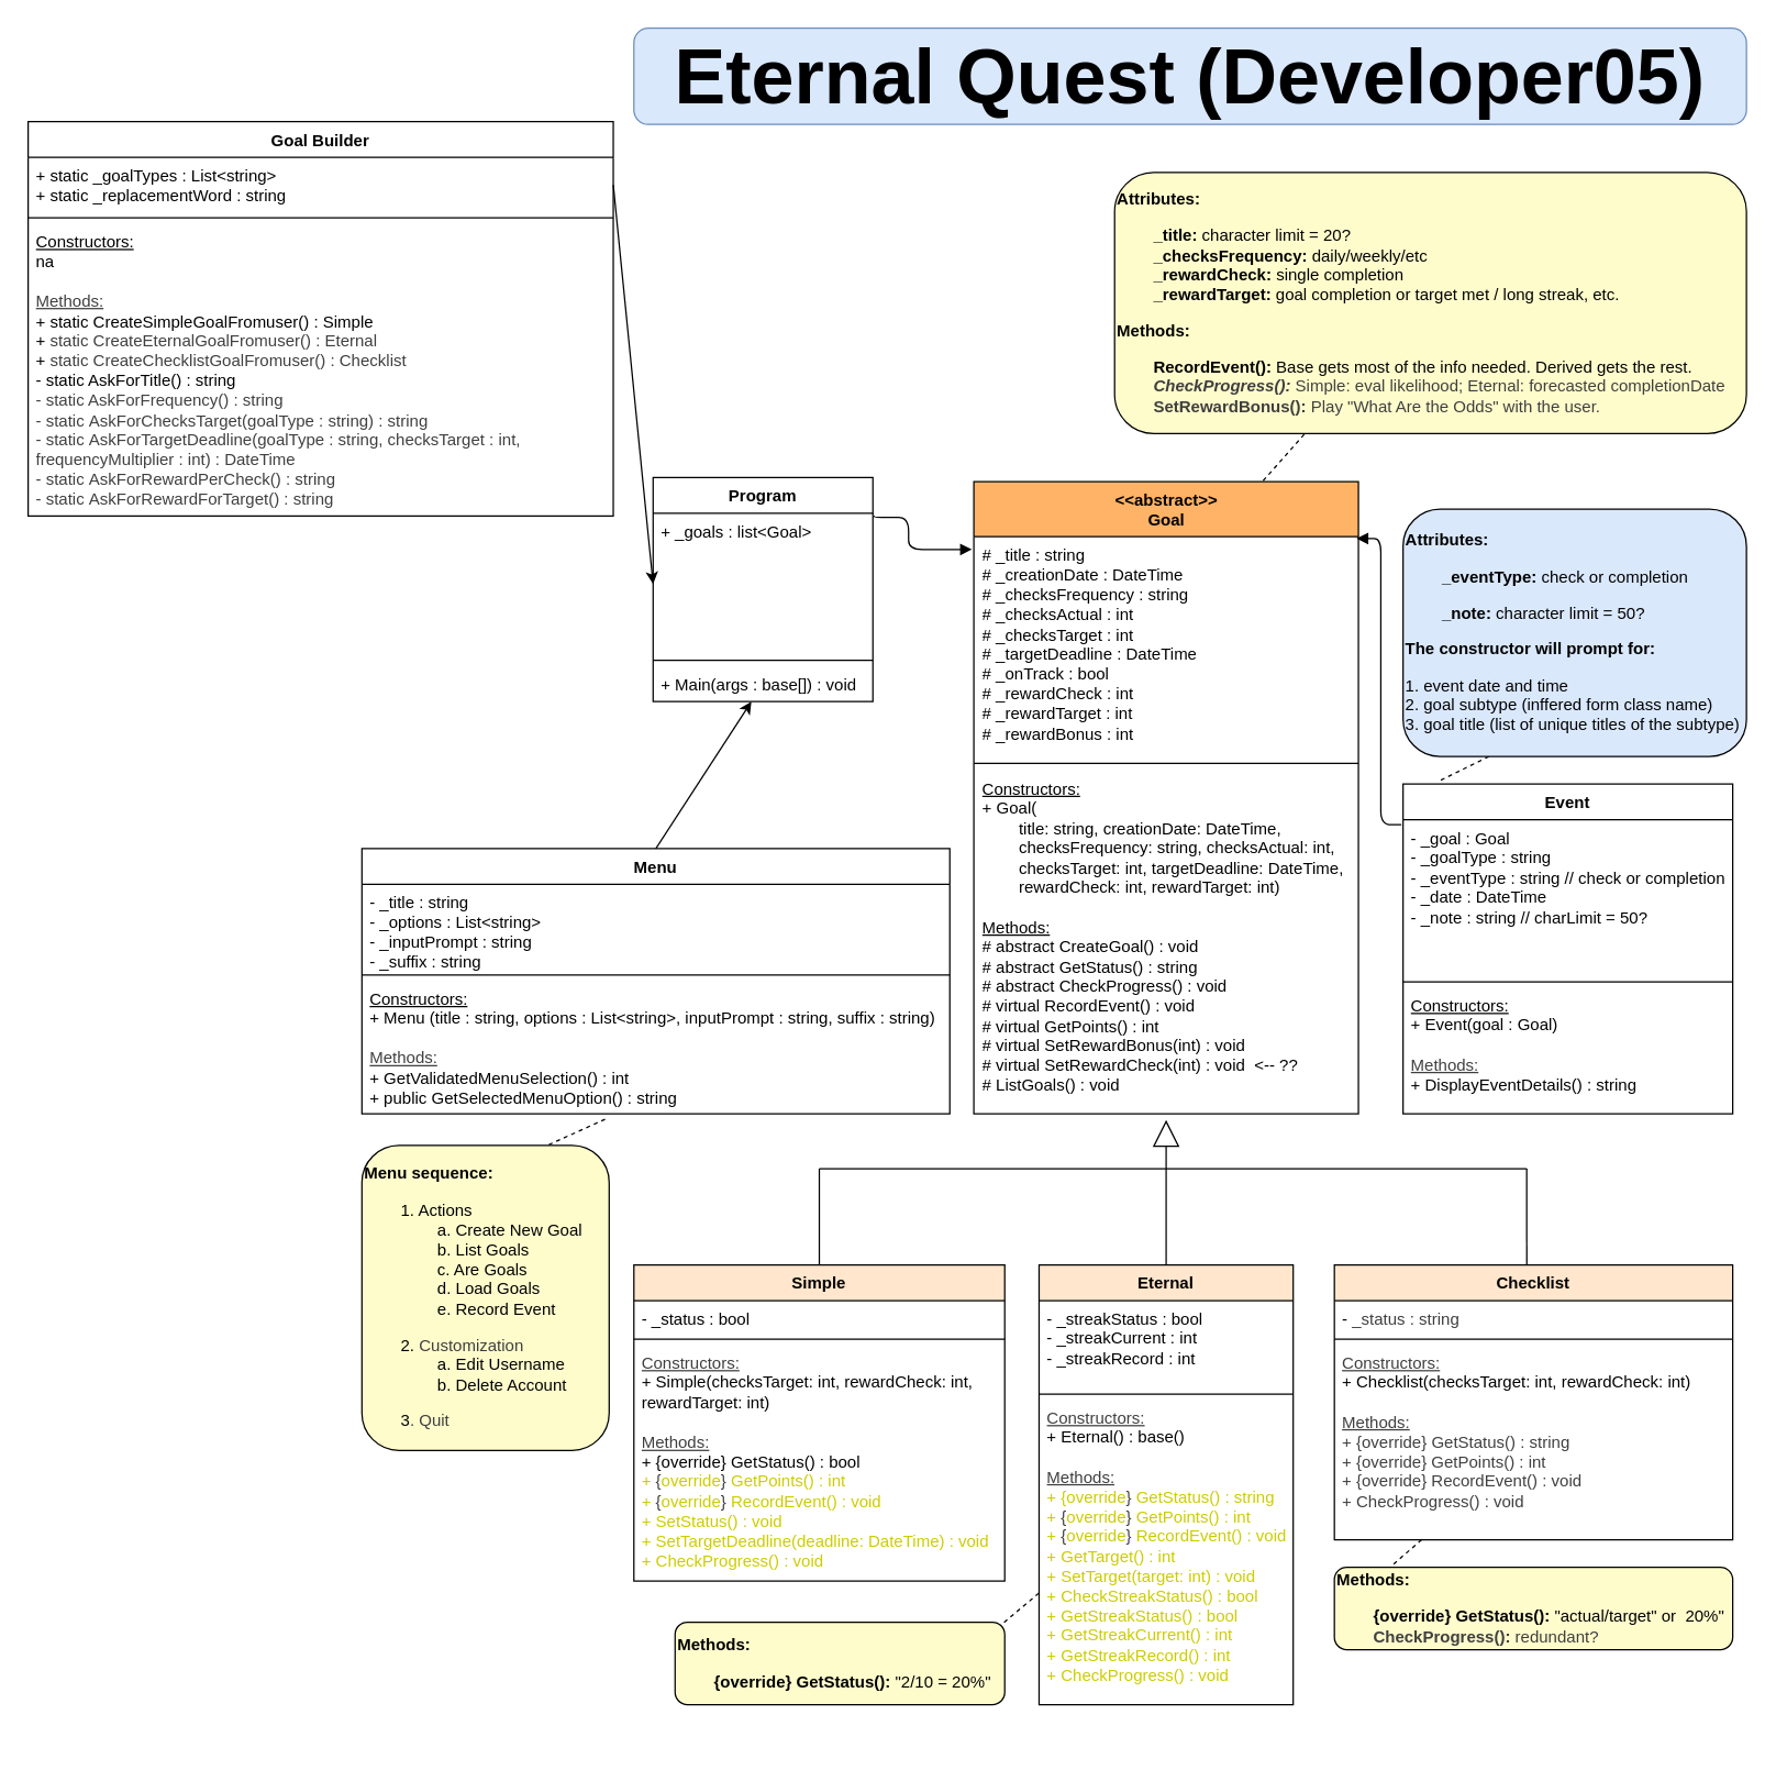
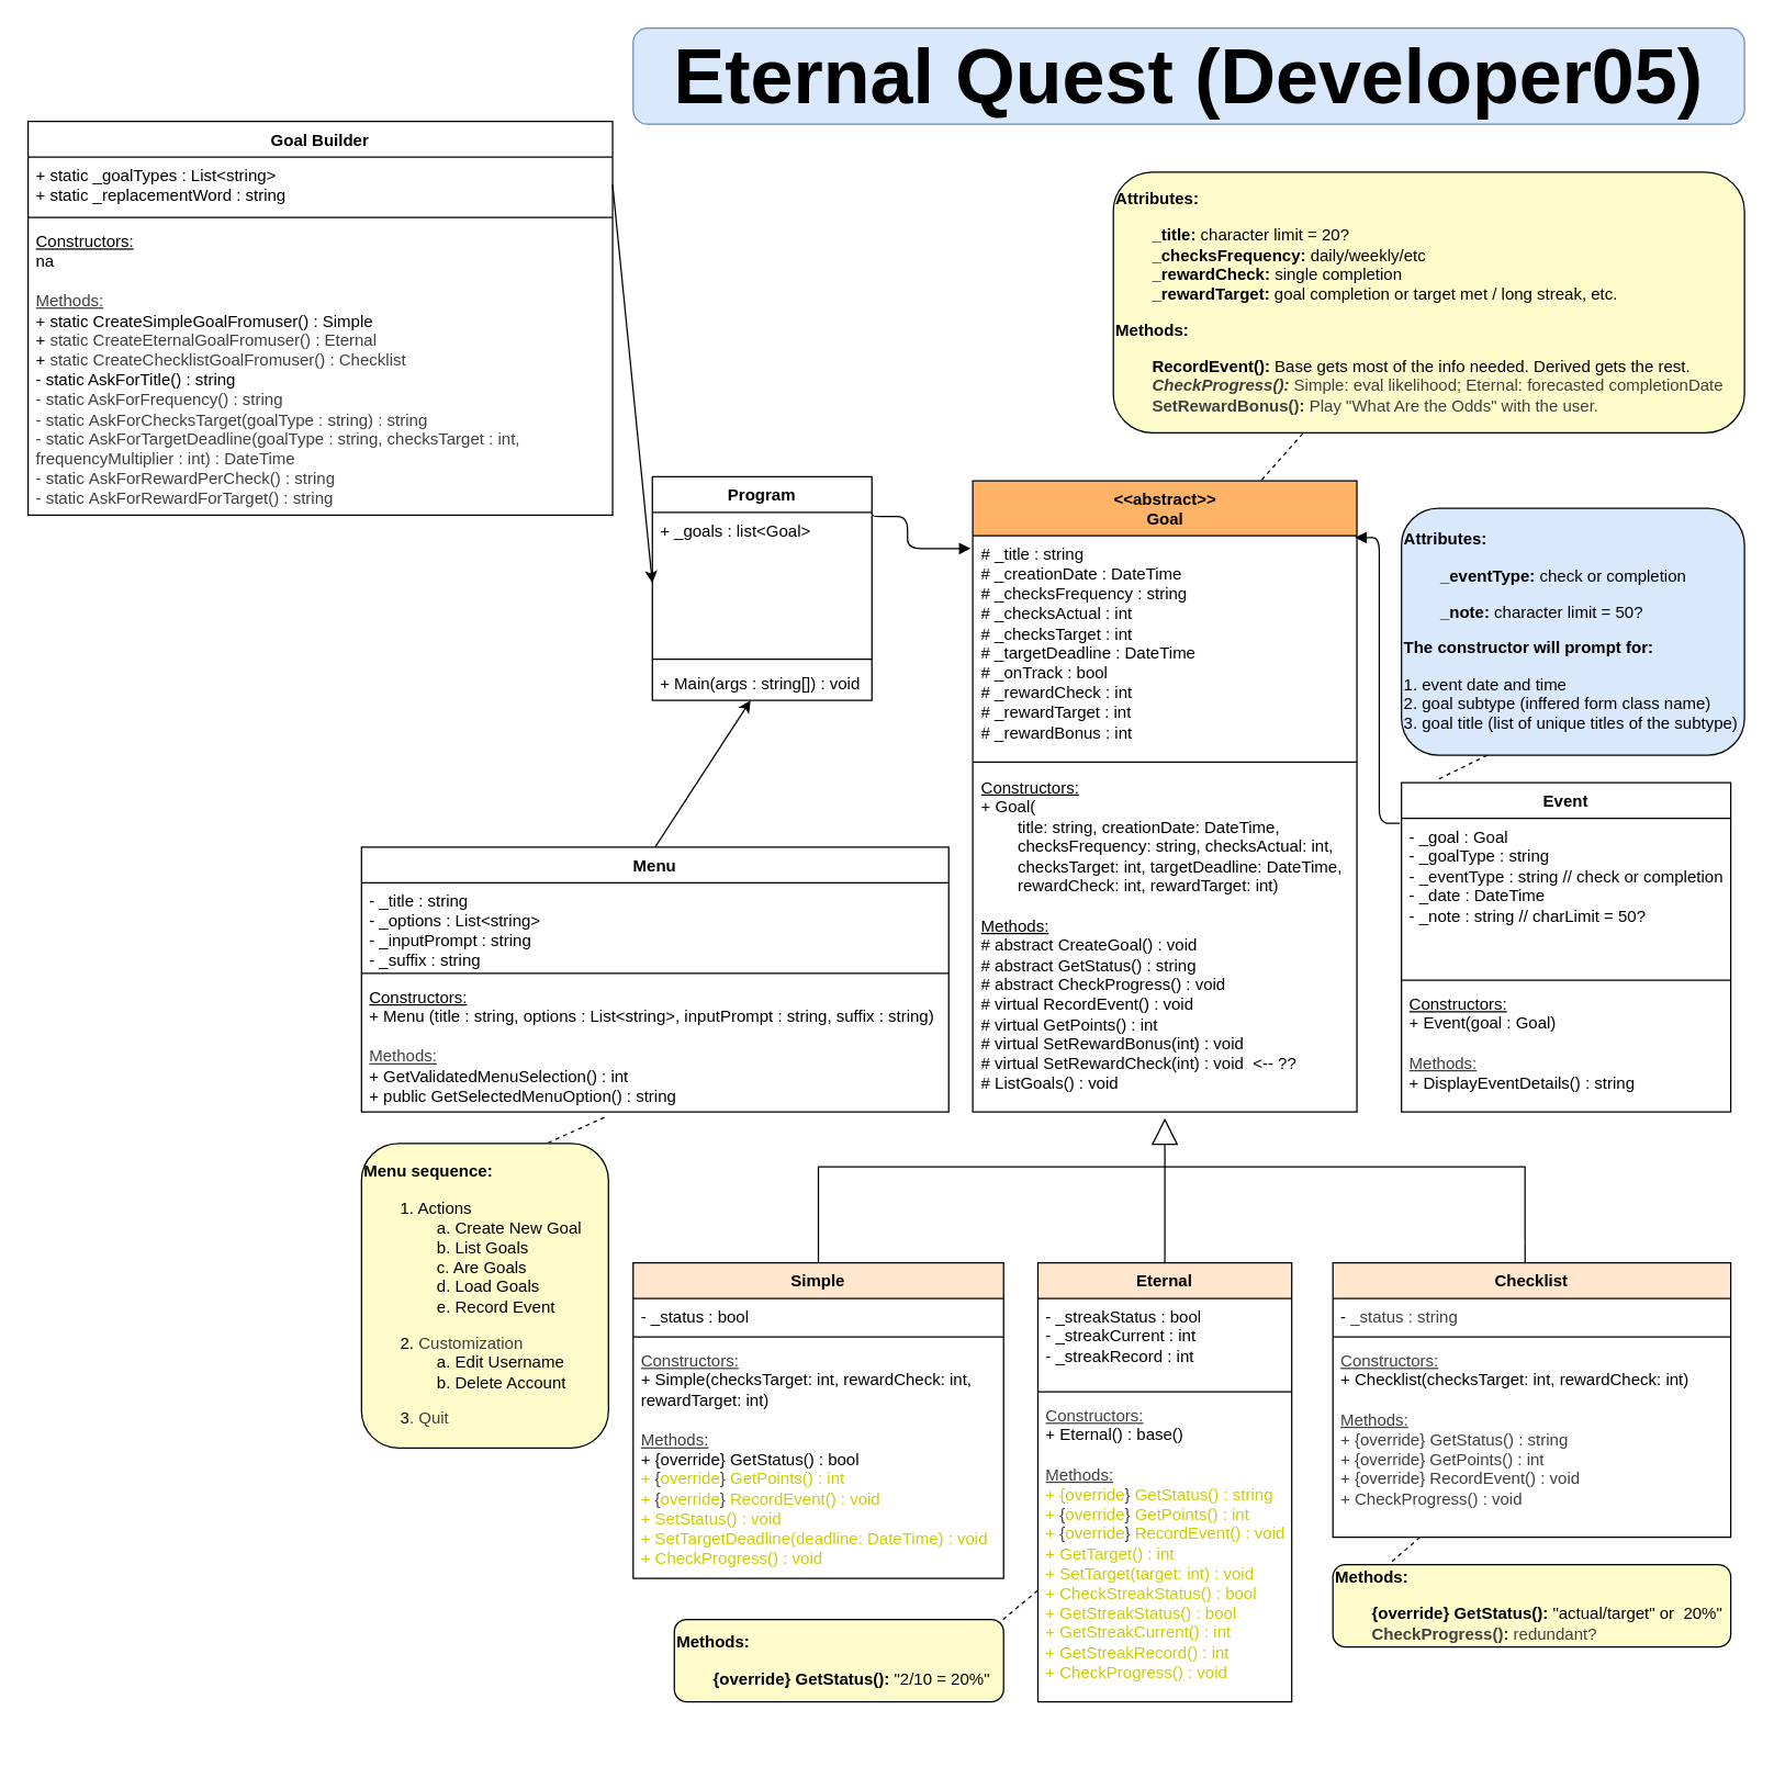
- <mxCell id="12" value="+ Main(args : base[]) : void" style="text;strokeColor=none;fillColor=none;align=left;verticalAlign=top;spacingLeft=4;spacingRight=4;overflow=hidden;rotatable=0;points=[[0,0.5],[1,0.5]];portConstraint=eastwest;whiteSpace=wrap;html=1;" parent="9" vertex="1"><mxGeometry y="137" width="160" height="26" as="geometry" /></mxCell>
+ <mxCell id="12" value="+ Main(args : string[]) : void" style="text;strokeColor=none;fillColor=none;align=left;verticalAlign=top;spacingLeft=4;spacingRight=4;overflow=hidden;rotatable=0;points=[[0,0.5],[1,0.5]];portConstraint=eastwest;whiteSpace=wrap;html=1;" parent="9" vertex="1"><mxGeometry y="137" width="160" height="26" as="geometry" /></mxCell>
